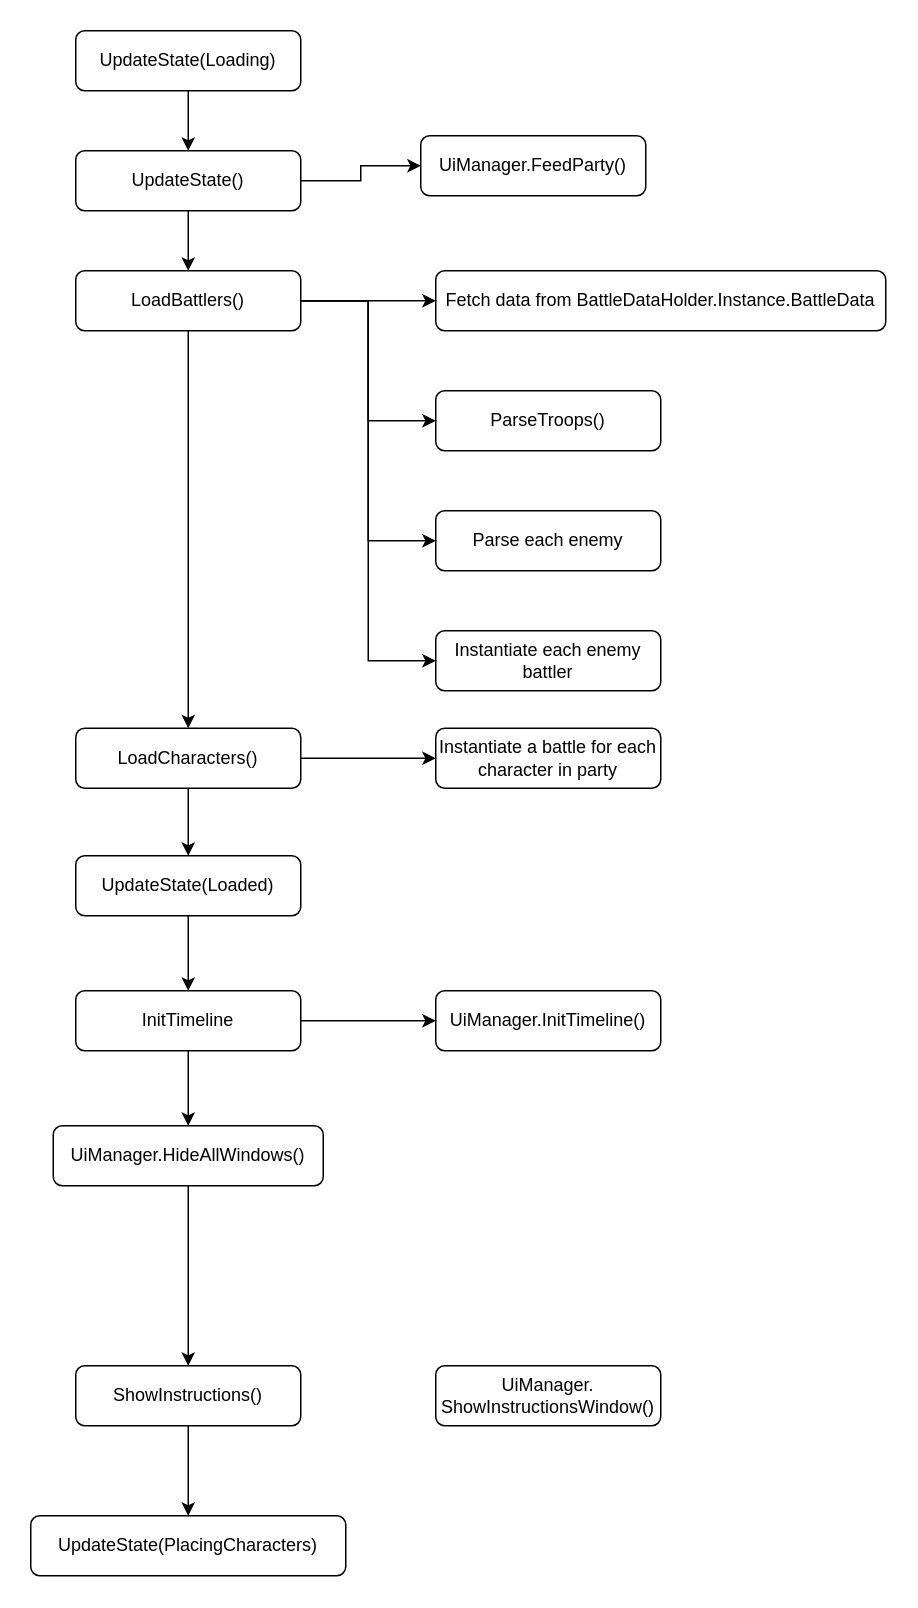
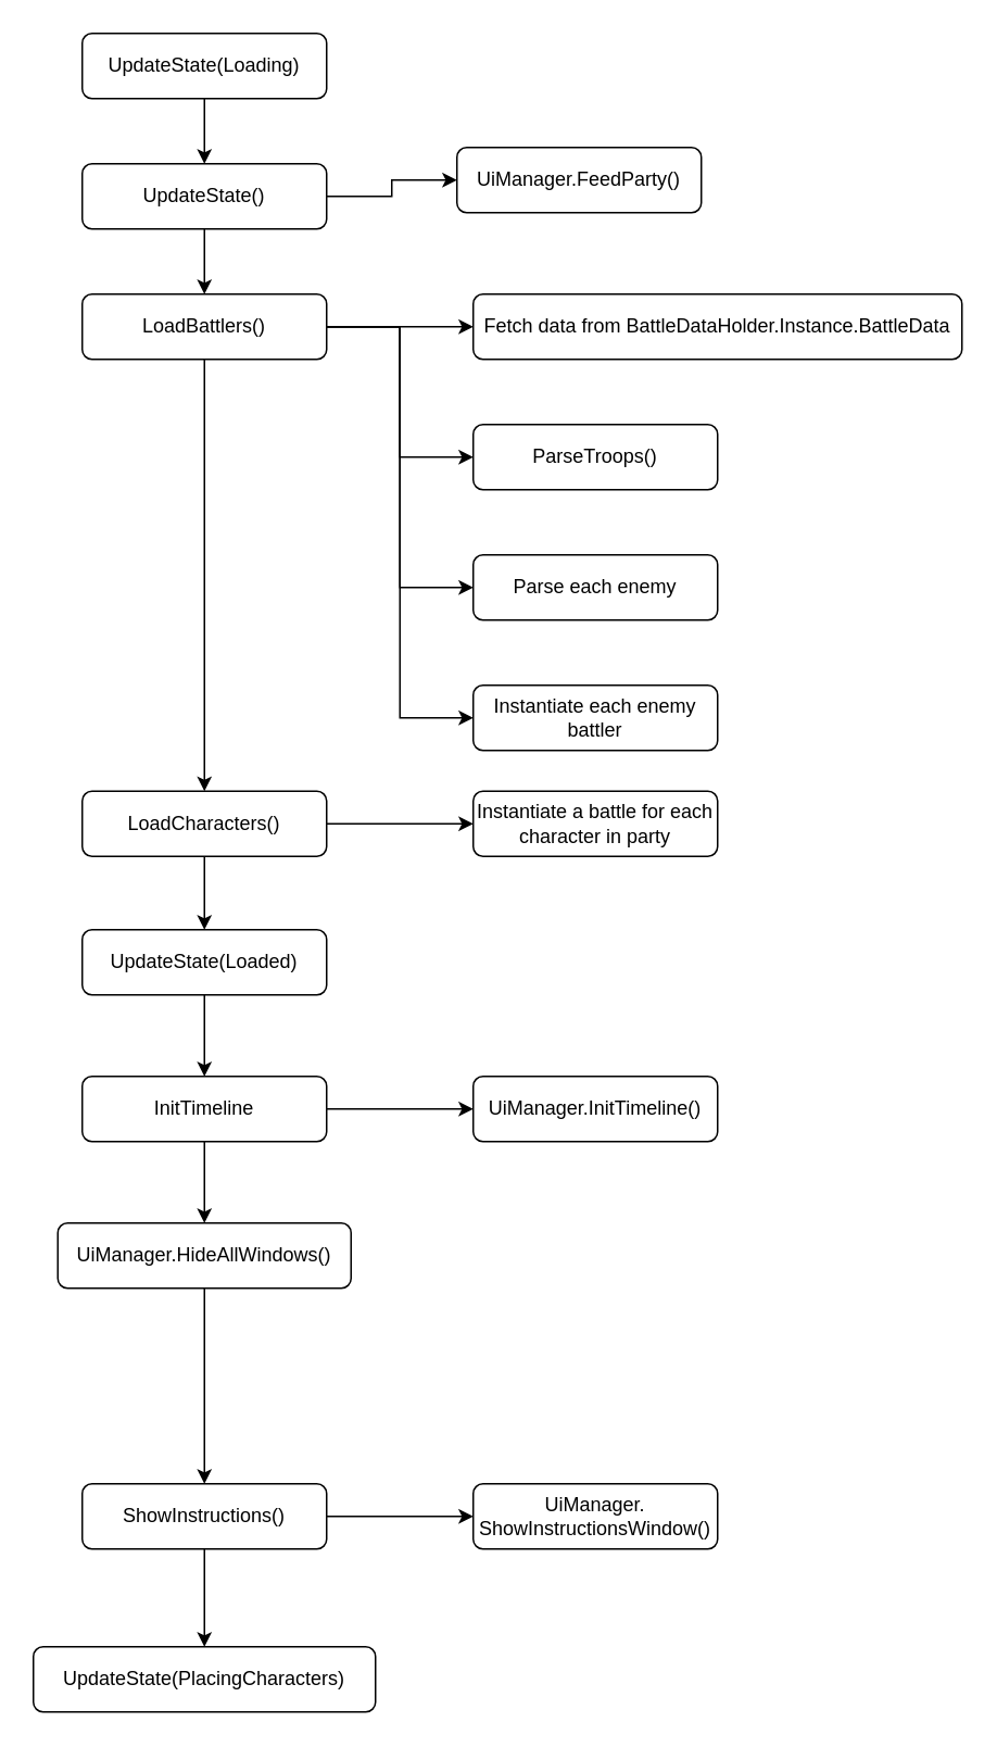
+ <mxCell id="30" style="edgeStyle=orthogonalEdgeStyle;rounded=0;orthogonalLoop=1;jettySize=auto;html=1;exitX=1;exitY=0.5;exitDx=0;exitDy=0;entryX=0;entryY=0.5;entryDx=0;entryDy=0;" edge="1" parent="1" source="32" target="33"><mxGeometry relative="1" as="geometry" /></mxCell>
